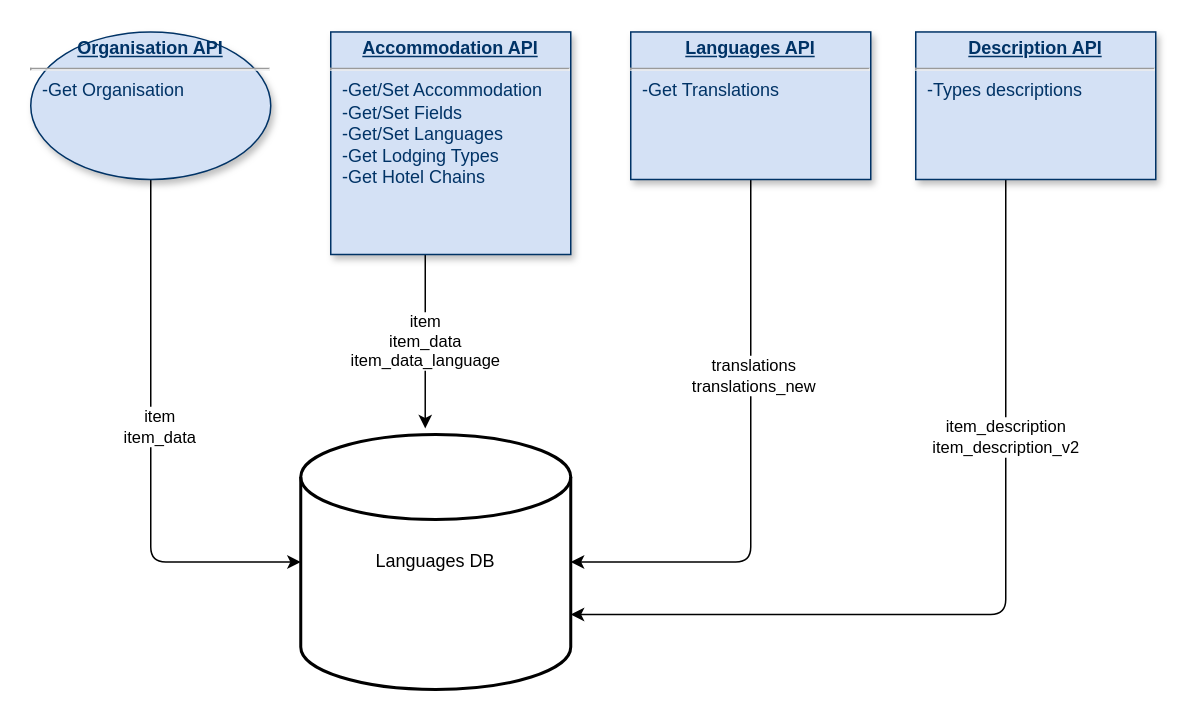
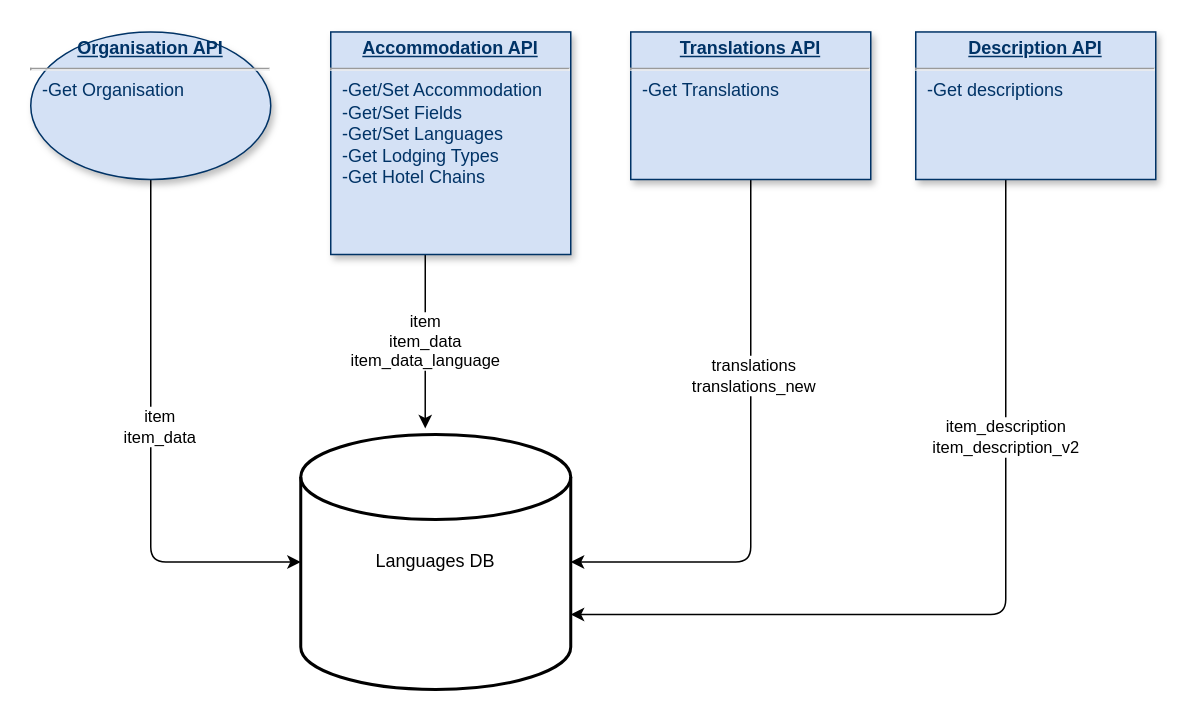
- <mxCell id="11" value="&lt;p style=&quot;margin: 0px; margin-top: 4px; text-align: center; text-decoration: underline;&quot;&gt;&lt;b&gt;Languages API&lt;/b&gt;&lt;/p&gt;&lt;hr&gt;&lt;p style=&quot;margin: 0px; margin-left: 8px;&quot;&gt;-Get Translations&lt;/p&gt;" style="verticalAlign=top;align=left;overflow=fill;fontSize=12;fontFamily=Helvetica;html=1;strokeColor=#003366;shadow=1;fillColor=#D4E1F5;fontColor=#003366" vertex="1" parent="1"><mxGeometry x="420" y="20.64" width="160" height="98.36" as="geometry" /></mxCell>
+ <mxCell id="11" value="&lt;p style=&quot;margin: 0px; margin-top: 4px; text-align: center; text-decoration: underline;&quot;&gt;&lt;b&gt;Translations API&lt;/b&gt;&lt;/p&gt;&lt;hr&gt;&lt;p style=&quot;margin: 0px; margin-left: 8px;&quot;&gt;-Get Translations&lt;/p&gt;" style="verticalAlign=top;align=left;overflow=fill;fontSize=12;fontFamily=Helvetica;html=1;strokeColor=#003366;shadow=1;fillColor=#D4E1F5;fontColor=#003366" vertex="1" parent="1"><mxGeometry x="420" y="20.64" width="160" height="98.36" as="geometry" /></mxCell>
- <mxCell id="14" value="&lt;p style=&quot;margin: 0px; margin-top: 4px; text-align: center; text-decoration: underline;&quot;&gt;&lt;b&gt;Description API&lt;/b&gt;&lt;/p&gt;&lt;hr&gt;&lt;p style=&quot;margin: 0px; margin-left: 8px;&quot;&gt;-Types descriptions&lt;/p&gt;" style="verticalAlign=top;align=left;overflow=fill;fontSize=12;fontFamily=Helvetica;html=1;strokeColor=#003366;shadow=1;fillColor=#D4E1F5;fontColor=#003366" vertex="1" parent="1"><mxGeometry x="610" y="20.64" width="160" height="98.36" as="geometry" /></mxCell>
+ <mxCell id="14" value="&lt;p style=&quot;margin: 0px; margin-top: 4px; text-align: center; text-decoration: underline;&quot;&gt;&lt;b&gt;Description API&lt;/b&gt;&lt;/p&gt;&lt;hr&gt;&lt;p style=&quot;margin: 0px; margin-left: 8px;&quot;&gt;-Get descriptions&lt;/p&gt;" style="verticalAlign=top;align=left;overflow=fill;fontSize=12;fontFamily=Helvetica;html=1;strokeColor=#003366;shadow=1;fillColor=#D4E1F5;fontColor=#003366" vertex="1" parent="1"><mxGeometry x="610" y="20.64" width="160" height="98.36" as="geometry" /></mxCell>
